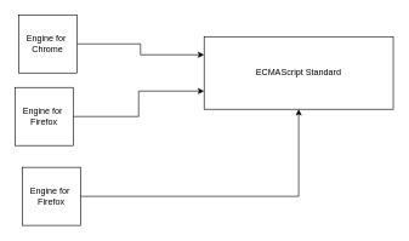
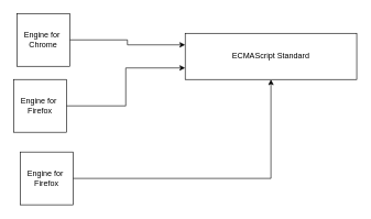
- <mxCell id="8" value="ECMAScript Standard" style="rounded=0;whiteSpace=wrap;html=1;" vertex="1" parent="1"><mxGeometry x="280" y="50" width="260" height="100" as="geometry" /></mxCell>
+ <mxCell id="8" value="ECMAScript Standard" style="rounded=0;whiteSpace=wrap;html=1;" vertex="1" parent="1"><mxGeometry x="280" y="50" width="260" height="70" as="geometry" /></mxCell>
